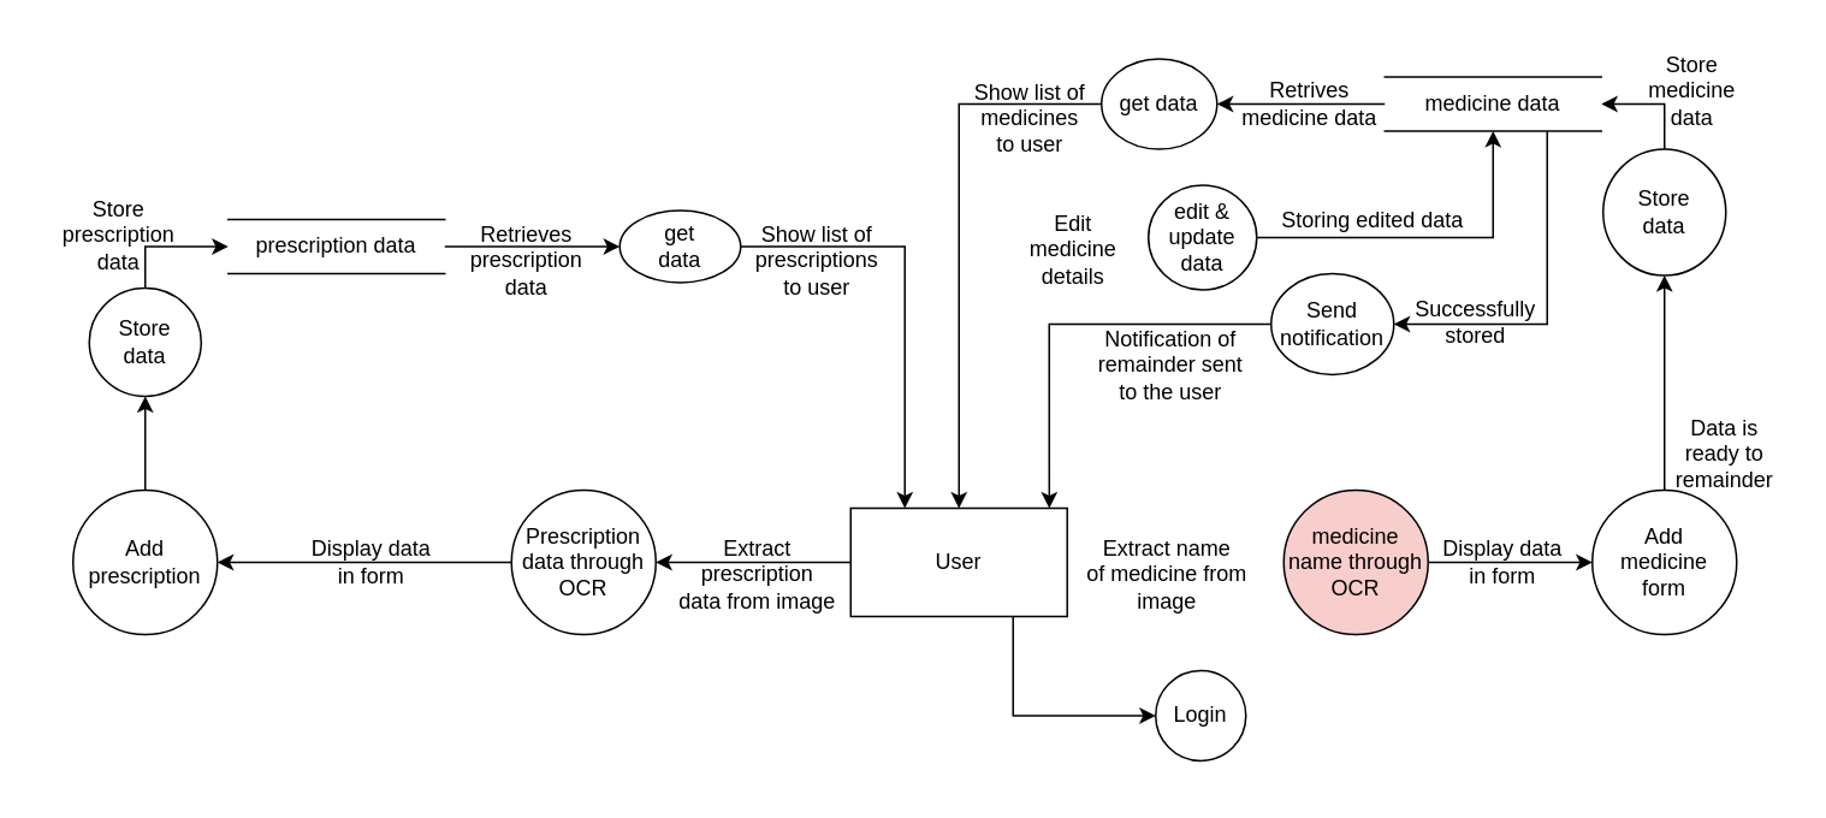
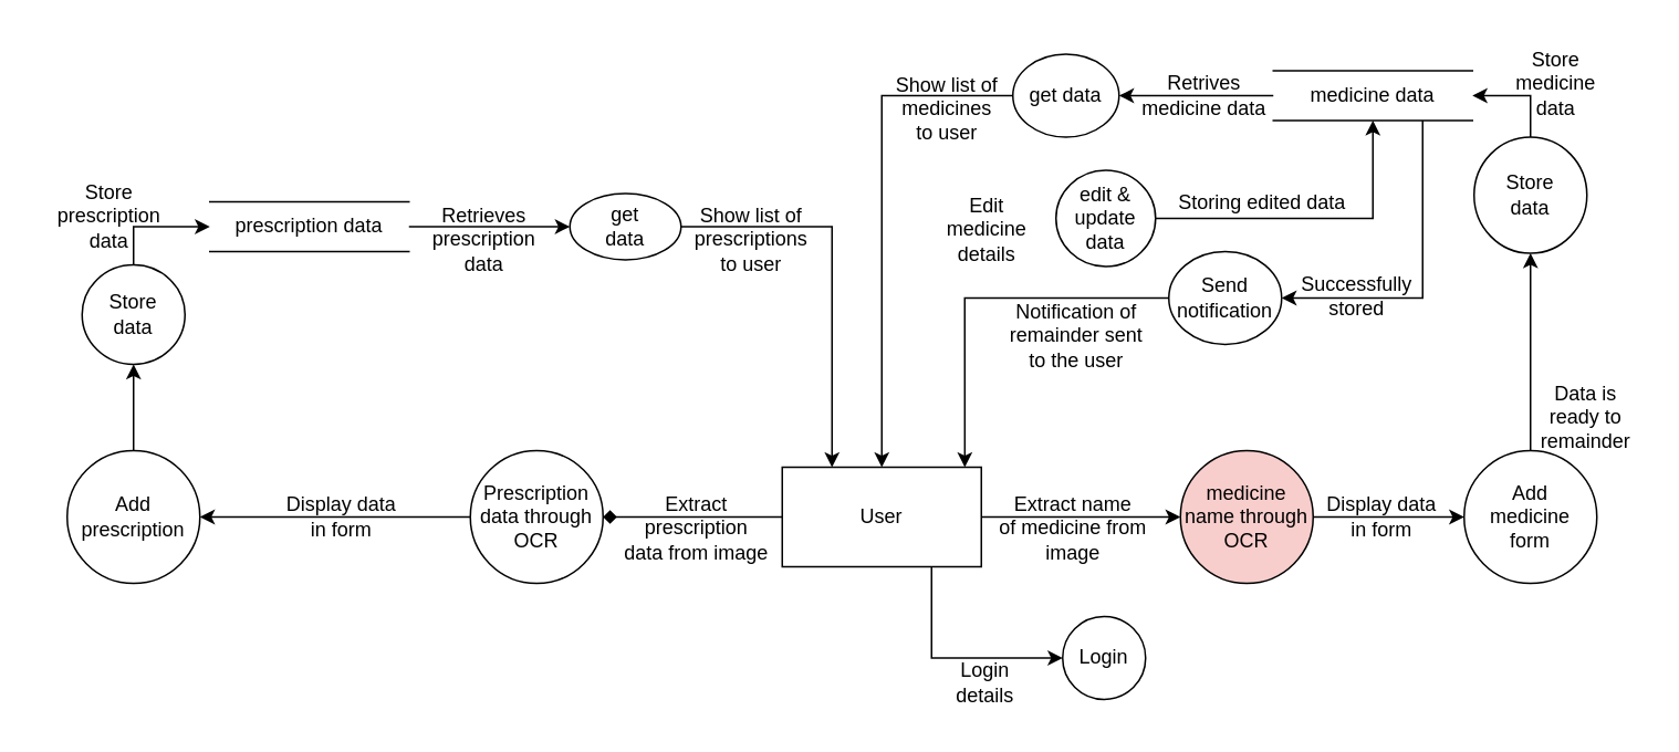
- <mxCell id="3" value="" style="edgeStyle=orthogonalEdgeStyle;rounded=0;orthogonalLoop=1;jettySize=auto;html=1;" edge="1" parent="1" source="5" target="28"><mxGeometry relative="1" as="geometry" /></mxCell>
+ <mxCell id="3" value="" style="edgeStyle=orthogonalEdgeStyle;rounded=0;orthogonalLoop=1;jettySize=auto;html=1;endArrow=diamond;" edge="1" parent="1" source="5" target="28"><mxGeometry relative="1" as="geometry" /></mxCell>
+ <mxCell id="2" value="" style="edgeStyle=orthogonalEdgeStyle;rounded=0;orthogonalLoop=1;jettySize=auto;html=1;" edge="1" parent="1" source="5" target="7"><mxGeometry relative="1" as="geometry" /></mxCell>
+ <mxCell id="47" value="Login&lt;br&gt;details" style="text;html=1;align=center;verticalAlign=middle;resizable=0;points=[];autosize=1;strokeColor=none;fillColor=none;" vertex="1" parent="1"><mxGeometry x="563" y="391" width="60" height="40" as="geometry" /></mxCell>
